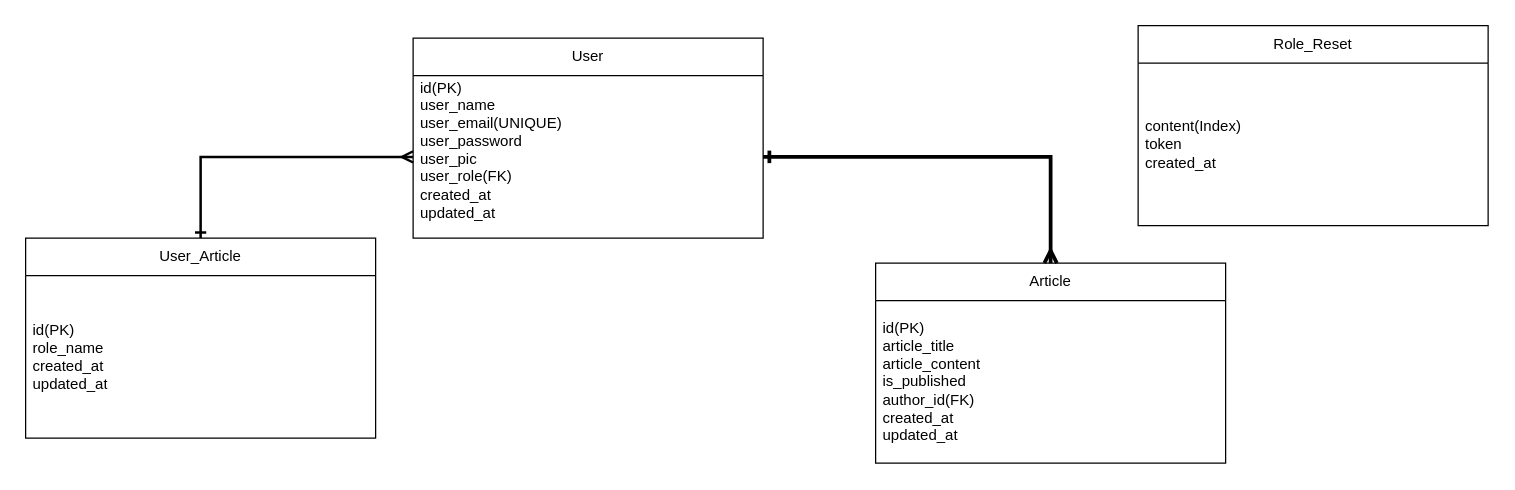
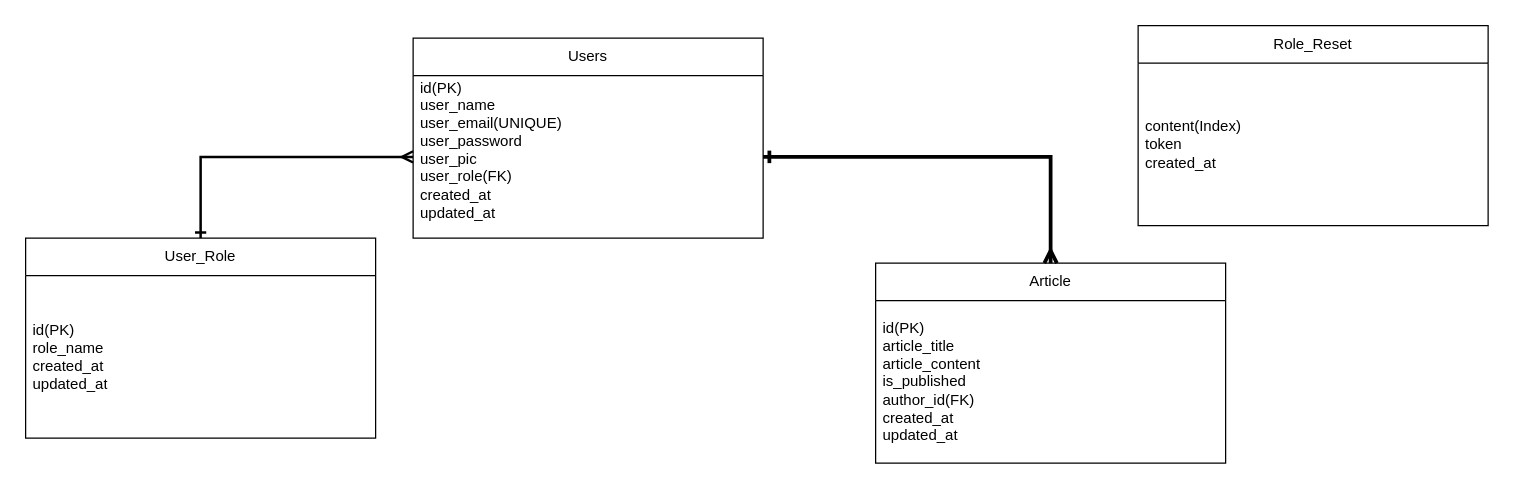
- <mxCell id="2" value="User" style="swimlane;fontStyle=0;childLayout=stackLayout;horizontal=1;startSize=30;horizontalStack=0;resizeParent=1;resizeParentMax=0;resizeLast=0;collapsible=1;marginBottom=0;whiteSpace=wrap;html=1;" vertex="1" parent="1"><mxGeometry x="330" y="30" width="280" height="160" as="geometry" /></mxCell>
+ <mxCell id="2" value="Users" style="swimlane;fontStyle=0;childLayout=stackLayout;horizontal=1;startSize=30;horizontalStack=0;resizeParent=1;resizeParentMax=0;resizeLast=0;collapsible=1;marginBottom=0;whiteSpace=wrap;html=1;" vertex="1" parent="1"><mxGeometry x="330" y="30" width="280" height="160" as="geometry" /></mxCell>
- <mxCell id="5" value="User_Article" style="swimlane;fontStyle=0;childLayout=stackLayout;horizontal=1;startSize=30;horizontalStack=0;resizeParent=1;resizeParentMax=0;resizeLast=0;collapsible=1;marginBottom=0;whiteSpace=wrap;html=1;" vertex="1" parent="1"><mxGeometry y="190" width="280" height="160" as="geometry" x="20" /></mxCell>
+ <mxCell id="5" value="User_Role" style="swimlane;fontStyle=0;childLayout=stackLayout;horizontal=1;startSize=30;horizontalStack=0;resizeParent=1;resizeParentMax=0;resizeLast=0;collapsible=1;marginBottom=0;whiteSpace=wrap;html=1;" vertex="1" parent="1"><mxGeometry y="190" width="280" height="160" as="geometry" x="20" /></mxCell>
